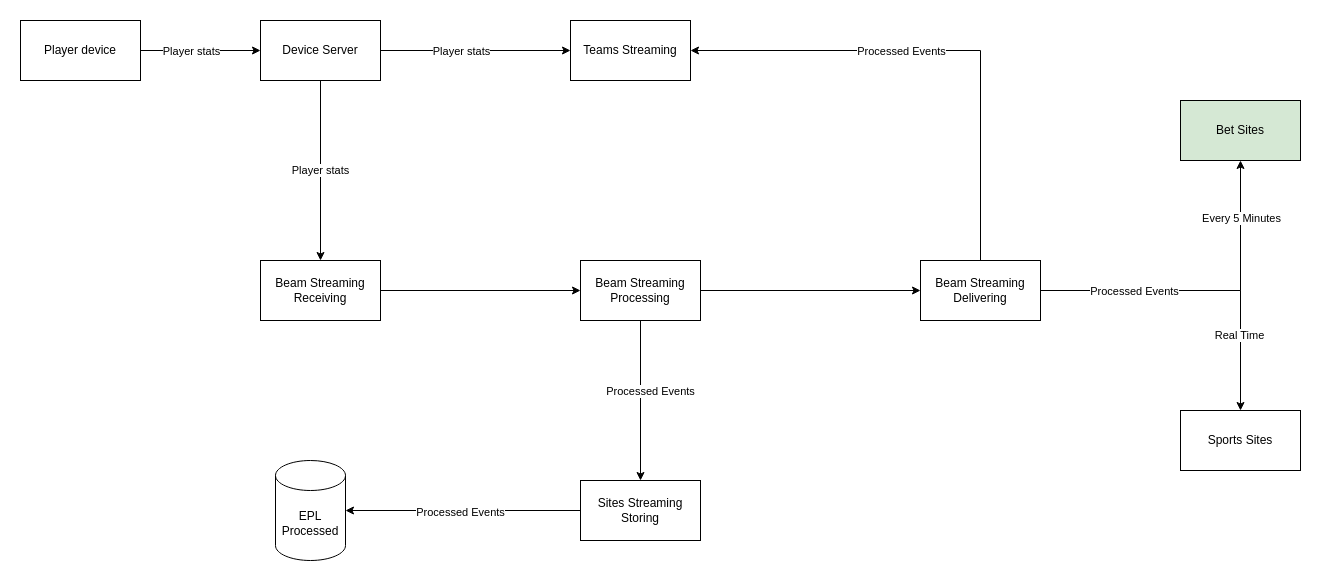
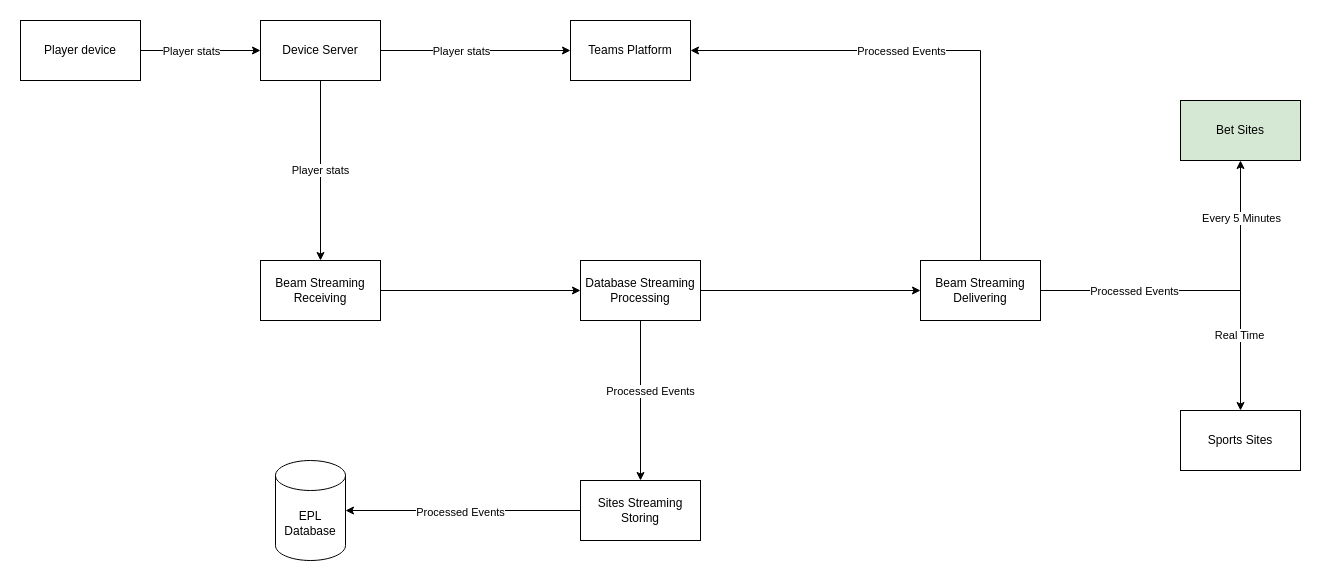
- <mxCell id="24" value="&lt;div&gt;Teams Streaming&lt;/div&gt;" style="rounded=0;whiteSpace=wrap;html=1;" vertex="1" parent="1"><mxGeometry x="570" y="20" width="120" height="60" as="geometry" /></mxCell>
+ <mxCell id="24" value="&lt;div&gt;Teams Platform&lt;/div&gt;" style="rounded=0;whiteSpace=wrap;html=1;" vertex="1" parent="1"><mxGeometry x="570" y="20" width="120" height="60" as="geometry" /></mxCell>
- <mxCell id="15" value="Beam Streaming Processing" style="rounded=0;whiteSpace=wrap;html=1;" vertex="1" parent="1"><mxGeometry x="580" y="260" width="120" height="60" as="geometry" /></mxCell>
+ <mxCell id="15" value="Database Streaming Processing" style="rounded=0;whiteSpace=wrap;html=1;" vertex="1" parent="1"><mxGeometry x="580" y="260" width="120" height="60" as="geometry" /></mxCell>
- <mxCell id="5" value="EPL Processed" style="shape=cylinder3;whiteSpace=wrap;html=1;boundedLbl=1;backgroundOutline=1;size=15;" vertex="1" parent="1"><mxGeometry x="275" y="460" width="70" height="100" as="geometry" /></mxCell>
+ <mxCell id="5" value="EPL Database" style="shape=cylinder3;whiteSpace=wrap;html=1;boundedLbl=1;backgroundOutline=1;size=15;" vertex="1" parent="1"><mxGeometry x="275" y="460" width="70" height="100" as="geometry" /></mxCell>
